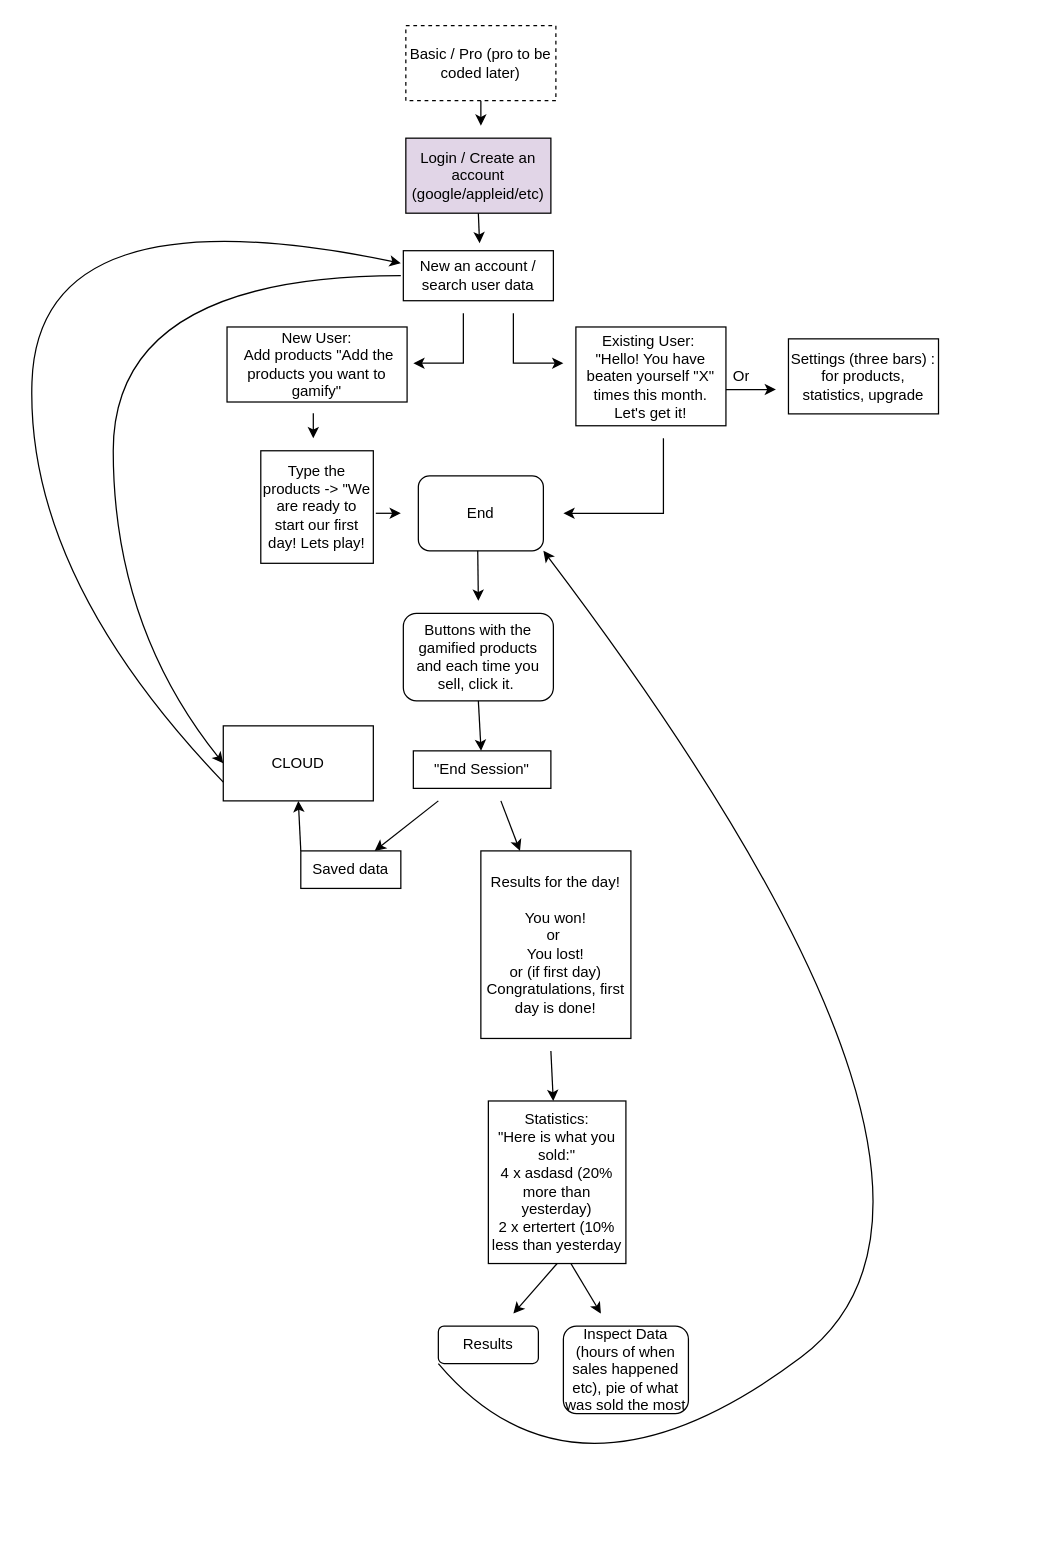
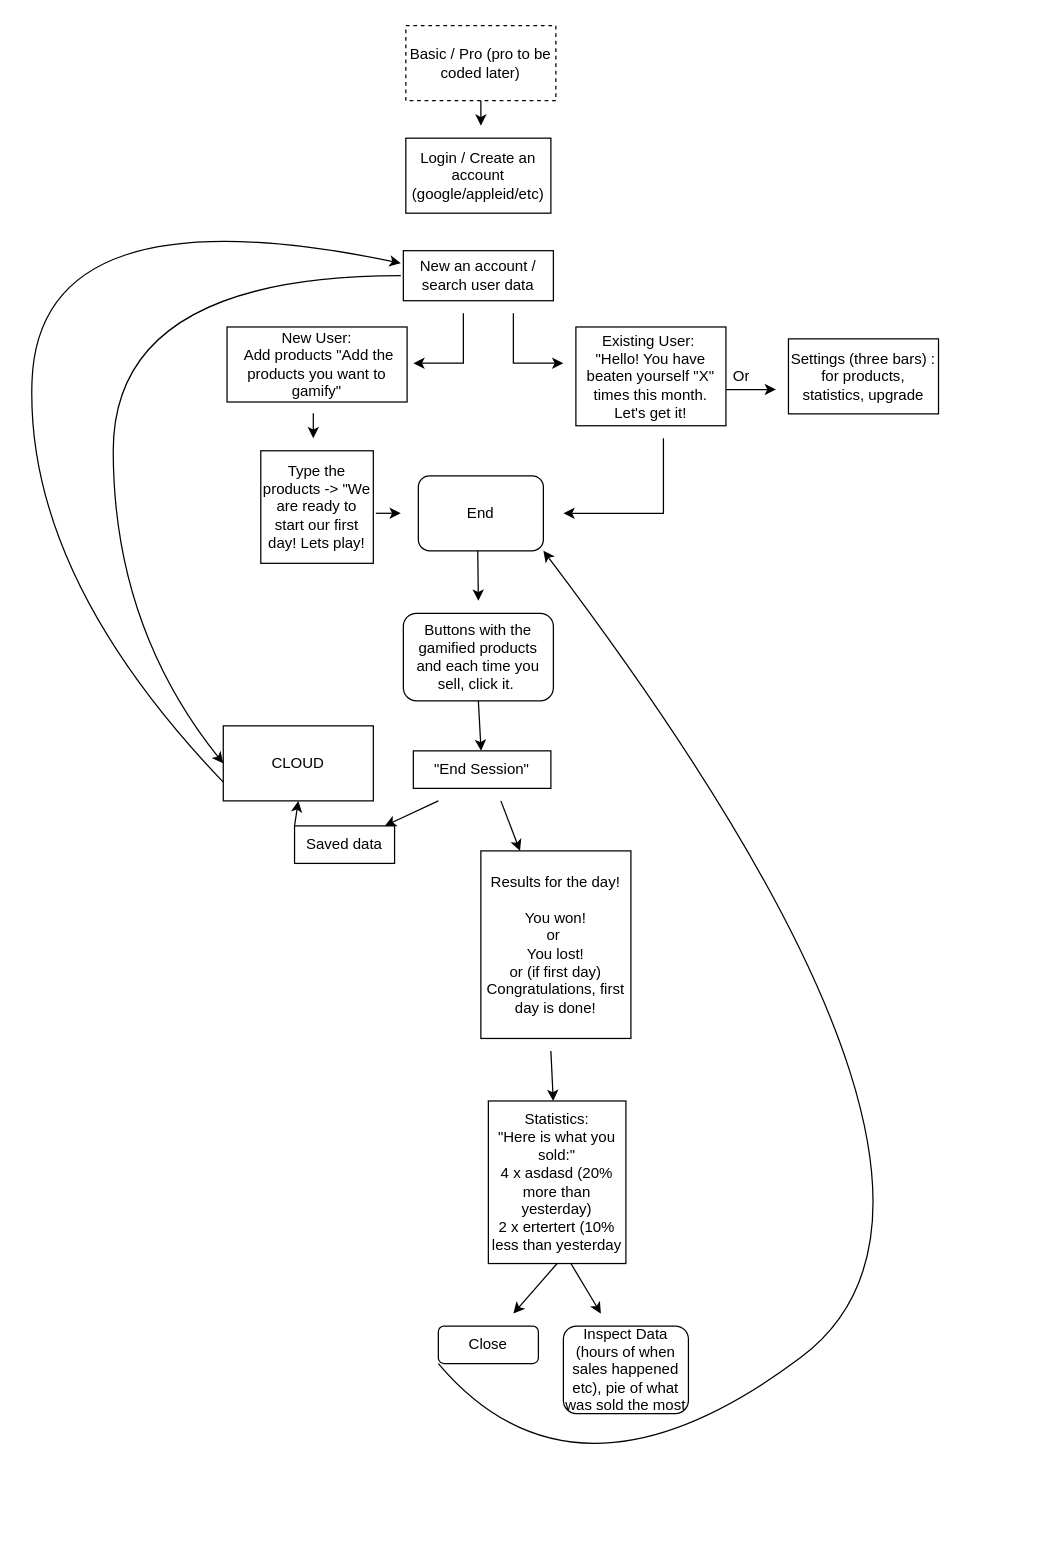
- <mxCell id="4" value="Login / Create an account (google/appleid/etc)" style="rounded=0;whiteSpace=wrap;html=1;fillColor=#e1d5e7;" vertex="1" parent="1"><mxGeometry x="324" y="110" width="116" height="60" as="geometry" /></mxCell>
+ <mxCell id="4" value="Login / Create an account (google/appleid/etc)" style="rounded=0;whiteSpace=wrap;html=1;" vertex="1" parent="1"><mxGeometry x="324" y="110" width="116" height="60" as="geometry" /></mxCell>
- <mxCell id="6" value="" style="endArrow=classic;html=1;rounded=0;exitX=0.5;exitY=1;exitDx=0;exitDy=0;entryX=0.508;entryY=-0.15;entryDx=0;entryDy=0;entryPerimeter=0;" edge="1" parent="1" source="4" target="5"><mxGeometry width="50" height="50" relative="1" as="geometry"><mxPoint x="360" y="280" as="sourcePoint" /><mxPoint x="410" y="230" as="targetPoint" /></mxGeometry></mxCell>
- <mxCell id="27" value="Saved data" style="rounded=0;whiteSpace=wrap;html=1;" vertex="1" parent="1"><mxGeometry x="240" y="680" width="80" height="30" as="geometry" /></mxCell>
+ <mxCell id="27" value="Saved data" style="rounded=0;whiteSpace=wrap;html=1;" vertex="1" parent="1"><mxGeometry x="235" y="660" width="80" height="30" as="geometry" /></mxCell>
- <mxCell id="34" value="Results" style="rounded=1;whiteSpace=wrap;html=1;" vertex="1" parent="1"><mxGeometry x="350" y="1060" width="80" height="30" as="geometry" /></mxCell>
+ <mxCell id="34" value="Close" style="rounded=1;whiteSpace=wrap;html=1;" vertex="1" parent="1"><mxGeometry x="350" y="1060" width="80" height="30" as="geometry" /></mxCell>
